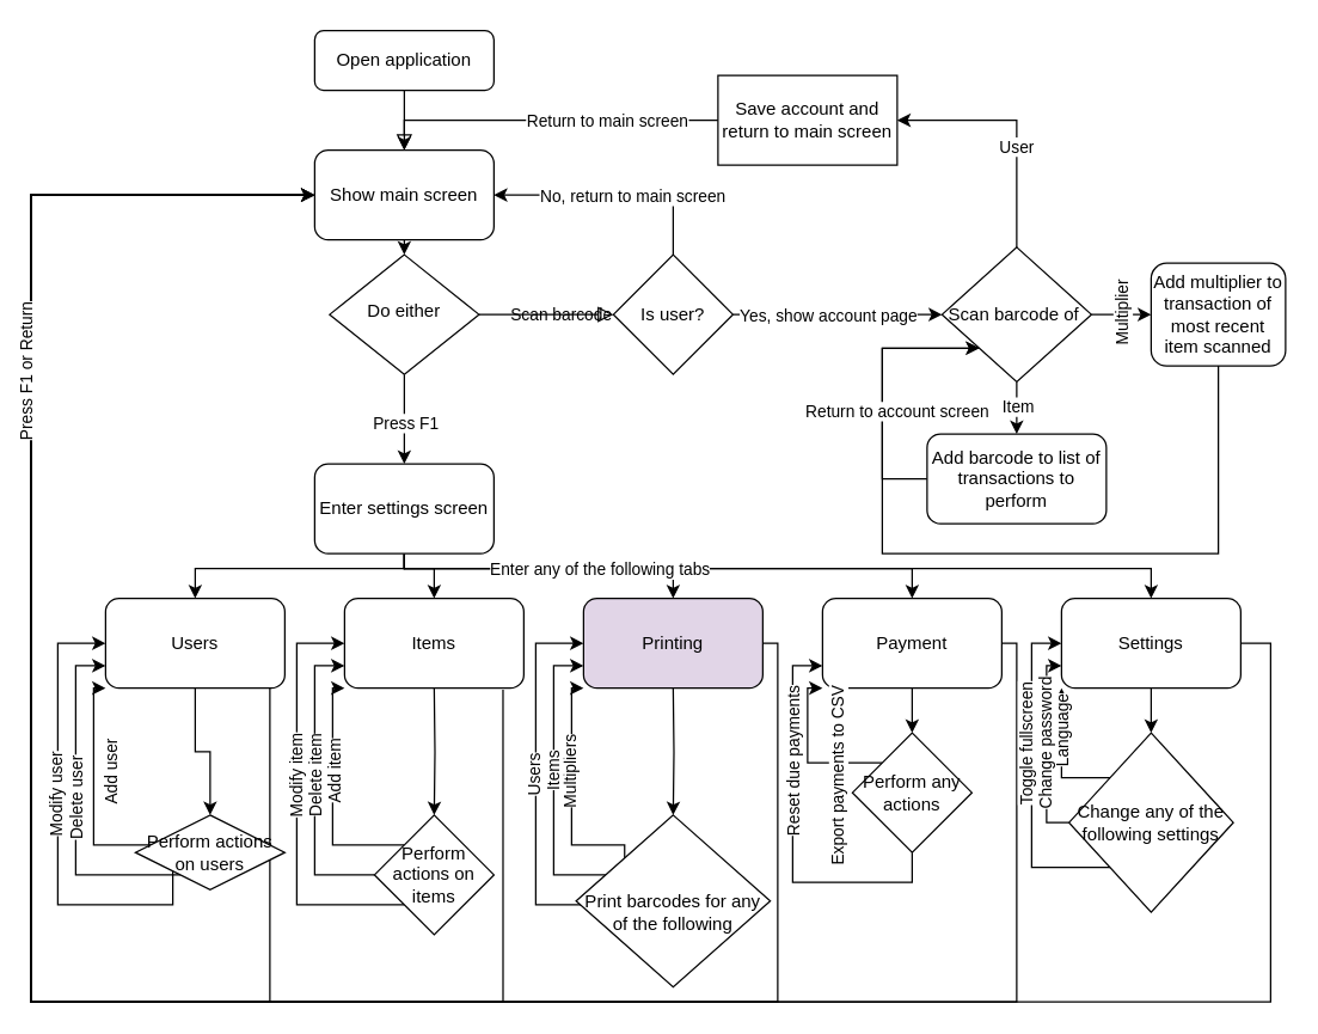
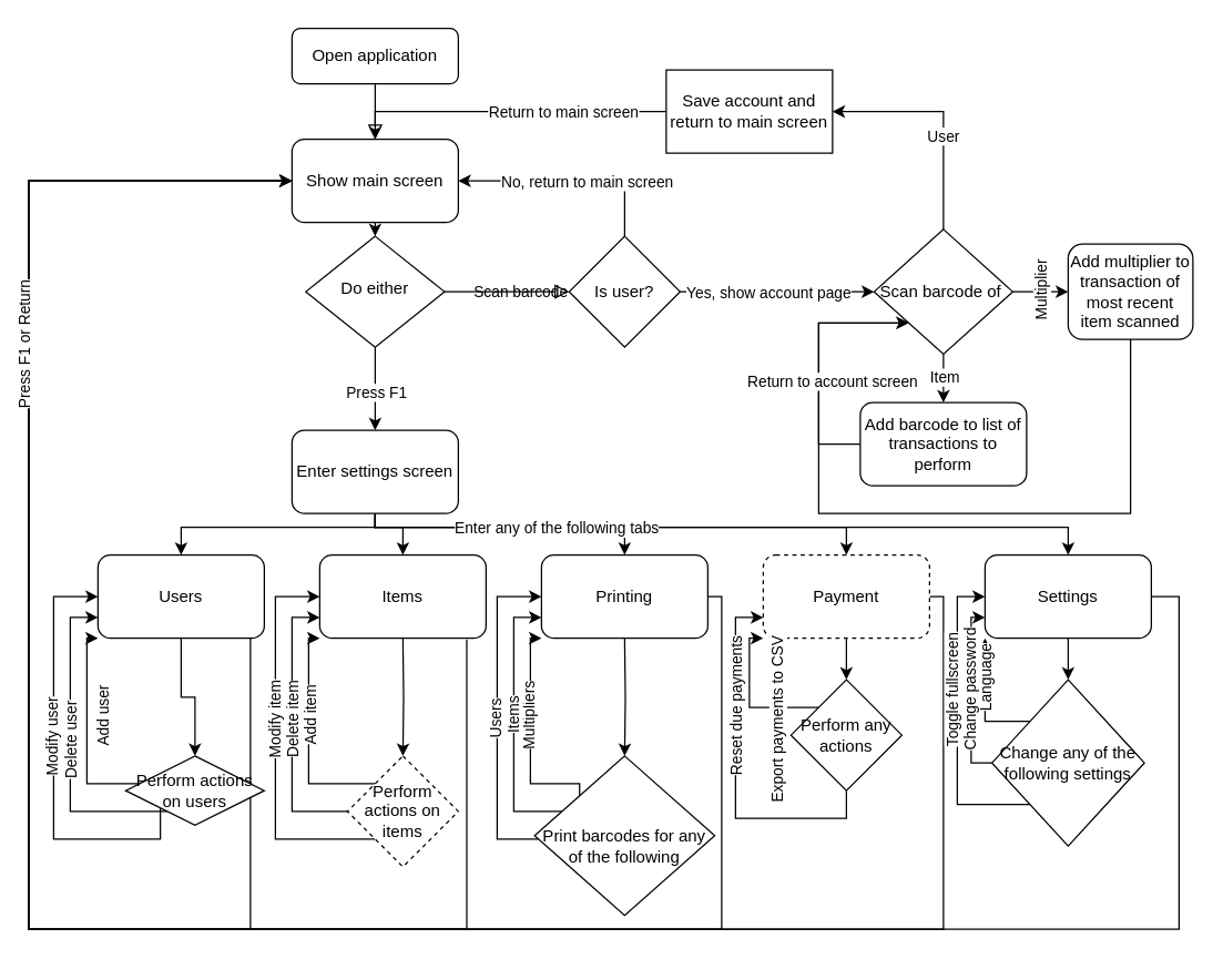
- <mxCell id="43" value="Printing" style="rounded=1;whiteSpace=wrap;html=1;fillColor=#e1d5e7;" vertex="1" parent="1"><mxGeometry x="390" y="400" width="120" height="60" as="geometry" /></mxCell>
+ <mxCell id="43" value="Printing" style="rounded=1;whiteSpace=wrap;html=1;" vertex="1" parent="1"><mxGeometry x="390" y="400" width="120" height="60" as="geometry" /></mxCell>
- <mxCell id="46" value="Payment" style="rounded=1;whiteSpace=wrap;html=1;" vertex="1" parent="1"><mxGeometry x="550" y="400" width="120" height="60" as="geometry" /></mxCell>
+ <mxCell id="46" value="Payment" style="rounded=1;whiteSpace=wrap;html=1;dashed=1;" vertex="1" parent="1"><mxGeometry x="550" y="400" width="120" height="60" as="geometry" /></mxCell>
- <mxCell id="65" value="Perform actions on items" style="rhombus;whiteSpace=wrap;html=1;" vertex="1" parent="1"><mxGeometry x="250" y="545" width="80" height="80" as="geometry" /></mxCell>
+ <mxCell id="65" value="Perform actions on items" style="rhombus;whiteSpace=wrap;html=1;dashed=1;" vertex="1" parent="1"><mxGeometry x="250" y="545" width="80" height="80" as="geometry" /></mxCell>
